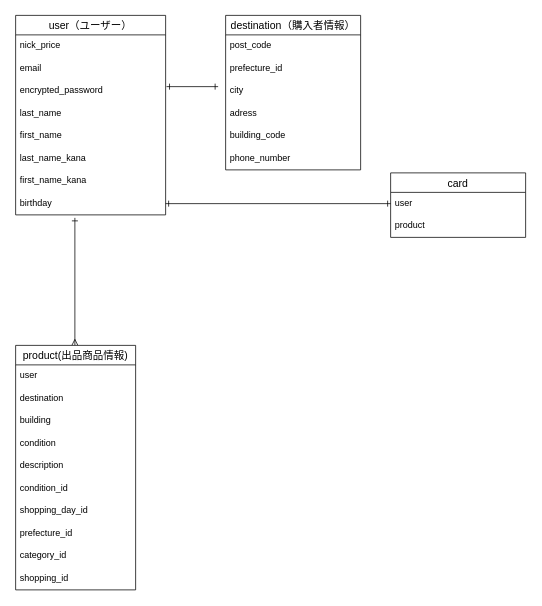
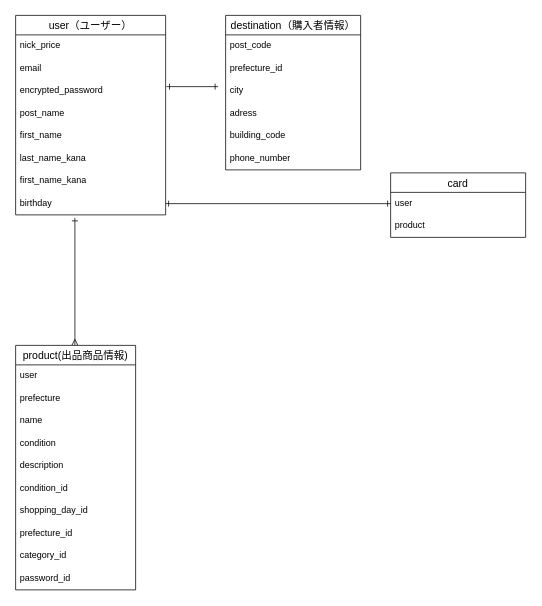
- <mxCell id="6" value="last_name" style="text;strokeColor=none;fillColor=none;spacingLeft=4;spacingRight=4;overflow=hidden;rotatable=0;points=[[0,0.5],[1,0.5]];portConstraint=eastwest;fontSize=12;" vertex="1" parent="2"><mxGeometry y="116" width="200" height="30" as="geometry" /></mxCell>
+ <mxCell id="6" value="post_name" style="text;strokeColor=none;fillColor=none;spacingLeft=4;spacingRight=4;overflow=hidden;rotatable=0;points=[[0,0.5],[1,0.5]];portConstraint=eastwest;fontSize=12;" vertex="1" parent="2"><mxGeometry y="116" width="200" height="30" as="geometry" /></mxCell>
- <mxCell id="14" value="destination" style="text;strokeColor=none;fillColor=none;spacingLeft=4;spacingRight=4;overflow=hidden;rotatable=0;points=[[0,0.5],[1,0.5]];portConstraint=eastwest;fontSize=12;" vertex="1" parent="12"><mxGeometry y="56" width="160" height="30" as="geometry" /></mxCell>
+ <mxCell id="14" value="prefecture" style="text;strokeColor=none;fillColor=none;spacingLeft=4;spacingRight=4;overflow=hidden;rotatable=0;points=[[0,0.5],[1,0.5]];portConstraint=eastwest;fontSize=12;" vertex="1" parent="12"><mxGeometry y="56" width="160" height="30" as="geometry" /></mxCell>
- <mxCell id="15" value="building" style="text;strokeColor=none;fillColor=none;spacingLeft=4;spacingRight=4;overflow=hidden;rotatable=0;points=[[0,0.5],[1,0.5]];portConstraint=eastwest;fontSize=12;rounded=0;" parent="12" vertex="1"><mxGeometry y="86" width="160" height="30" as="geometry" /></mxCell>
+ <mxCell id="15" value="name" style="text;strokeColor=none;fillColor=none;spacingLeft=4;spacingRight=4;overflow=hidden;rotatable=0;points=[[0,0.5],[1,0.5]];portConstraint=eastwest;fontSize=12;rounded=0;" parent="12" vertex="1"><mxGeometry y="86" width="160" height="30" as="geometry" /></mxCell>
- <mxCell id="22" value="shopping_id" style="text;strokeColor=none;fillColor=none;spacingLeft=4;spacingRight=4;overflow=hidden;rotatable=0;points=[[0,0.5],[1,0.5]];portConstraint=eastwest;fontSize=12;rounded=0;" parent="12" vertex="1"><mxGeometry y="296" width="160" height="30" as="geometry" /></mxCell>
+ <mxCell id="22" value="password_id" style="text;strokeColor=none;fillColor=none;spacingLeft=4;spacingRight=4;overflow=hidden;rotatable=0;points=[[0,0.5],[1,0.5]];portConstraint=eastwest;fontSize=12;rounded=0;" parent="12" vertex="1"><mxGeometry y="296" width="160" height="30" as="geometry" /></mxCell>
